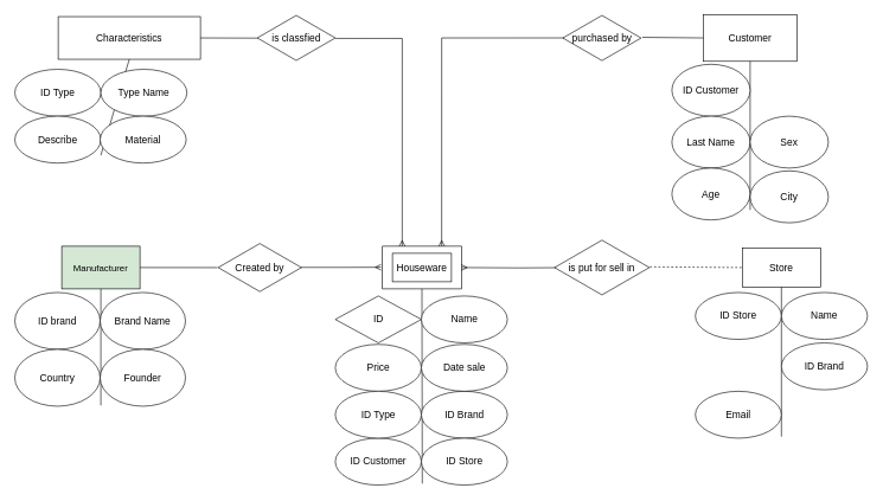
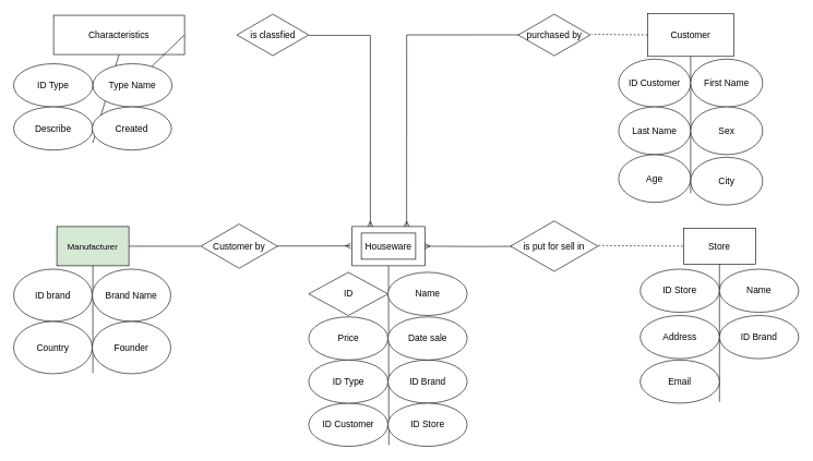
- <mxCell id="16" value="" style="endArrow=none;html=1;rounded=0;fontSize=14;exitX=1;exitY=0.5;exitDx=0;exitDy=0;entryX=0.004;entryY=0.504;entryDx=0;entryDy=0;entryPerimeter=0;" parent="1" source="15" target="14" edge="1"><mxGeometry width="50" height="50" relative="1" as="geometry"><mxPoint x="361" y="213" as="sourcePoint" /><mxPoint x="411" y="163" as="targetPoint" /></mxGeometry></mxCell>
+ <mxCell id="16" value="" style="endArrow=none;html=1;rounded=0;fontSize=14;exitX=1;exitY=0.5;exitDx=0;exitDy=0;" parent="1" source="15" target="30" edge="1"><mxGeometry width="50" height="50" relative="1" as="geometry"><mxPoint x="361" y="213" as="sourcePoint" /><mxPoint x="411" y="163" as="targetPoint" /></mxGeometry></mxCell>
- <mxCell id="24" value="" style="endArrow=none;html=1;rounded=0;fontSize=14;entryX=1.016;entryY=0.485;entryDx=0;entryDy=0;entryPerimeter=0;exitX=0;exitY=0.5;exitDx=0;exitDy=0;" parent="1" source="18" target="17" edge="1"><mxGeometry width="50" height="50" relative="1" as="geometry"><mxPoint x="889" y="213" as="sourcePoint" /><mxPoint x="939" y="163" as="targetPoint" /></mxGeometry></mxCell>
+ <mxCell id="24" value="" style="endArrow=none;html=1;rounded=0;fontSize=14;entryX=1.016;entryY=0.485;entryDx=0;entryDy=0;entryPerimeter=0;exitX=0;exitY=0.5;exitDx=0;exitDy=0;dashed=1;" parent="1" source="18" target="17" edge="1"><mxGeometry width="50" height="50" relative="1" as="geometry"><mxPoint x="889" y="213" as="sourcePoint" /><mxPoint x="939" y="163" as="targetPoint" /></mxGeometry></mxCell>
+ <mxCell id="33" value="First Name" style="ellipse;whiteSpace=wrap;html=1;rounded=0;fontSize=14;fillColor=default;gradientColor=none;" parent="1" vertex="1"><mxGeometry x="1054" y="90" width="110" height="73" as="geometry" /></mxCell>
- <mxCell id="51" value="Material" style="ellipse;whiteSpace=wrap;html=1;rounded=0;fontSize=14;fillColor=default;gradientColor=none;" parent="1" vertex="1"><mxGeometry x="140" y="163" width="121" height="66" as="geometry" /></mxCell>
+ <mxCell id="51" value="Created" style="ellipse;whiteSpace=wrap;html=1;rounded=0;fontSize=14;fillColor=default;gradientColor=none;" parent="1" vertex="1"><mxGeometry x="140" y="163" width="121" height="66" as="geometry" /></mxCell>
- <mxCell id="6" value="Created by" style="html=1;whiteSpace=wrap;aspect=fixed;shape=isoRectangle;rounded=0;fontSize=14;fillColor=default;gradientColor=none;" parent="1" vertex="1"><mxGeometry x="306" y="340.9" width="117" height="70.2" as="geometry" /></mxCell>
+ <mxCell id="6" value="Customer by" style="html=1;whiteSpace=wrap;aspect=fixed;shape=isoRectangle;rounded=0;fontSize=14;fillColor=default;gradientColor=none;" parent="1" vertex="1"><mxGeometry x="306" y="340.9" width="117" height="70.2" as="geometry" /></mxCell>
+ <mxCell id="46" value="Address" style="ellipse;whiteSpace=wrap;html=1;rounded=0;fontSize=14;fillColor=default;gradientColor=none;" parent="1" vertex="1"><mxGeometry x="977" y="482" width="121" height="66" as="geometry" /></mxCell>
